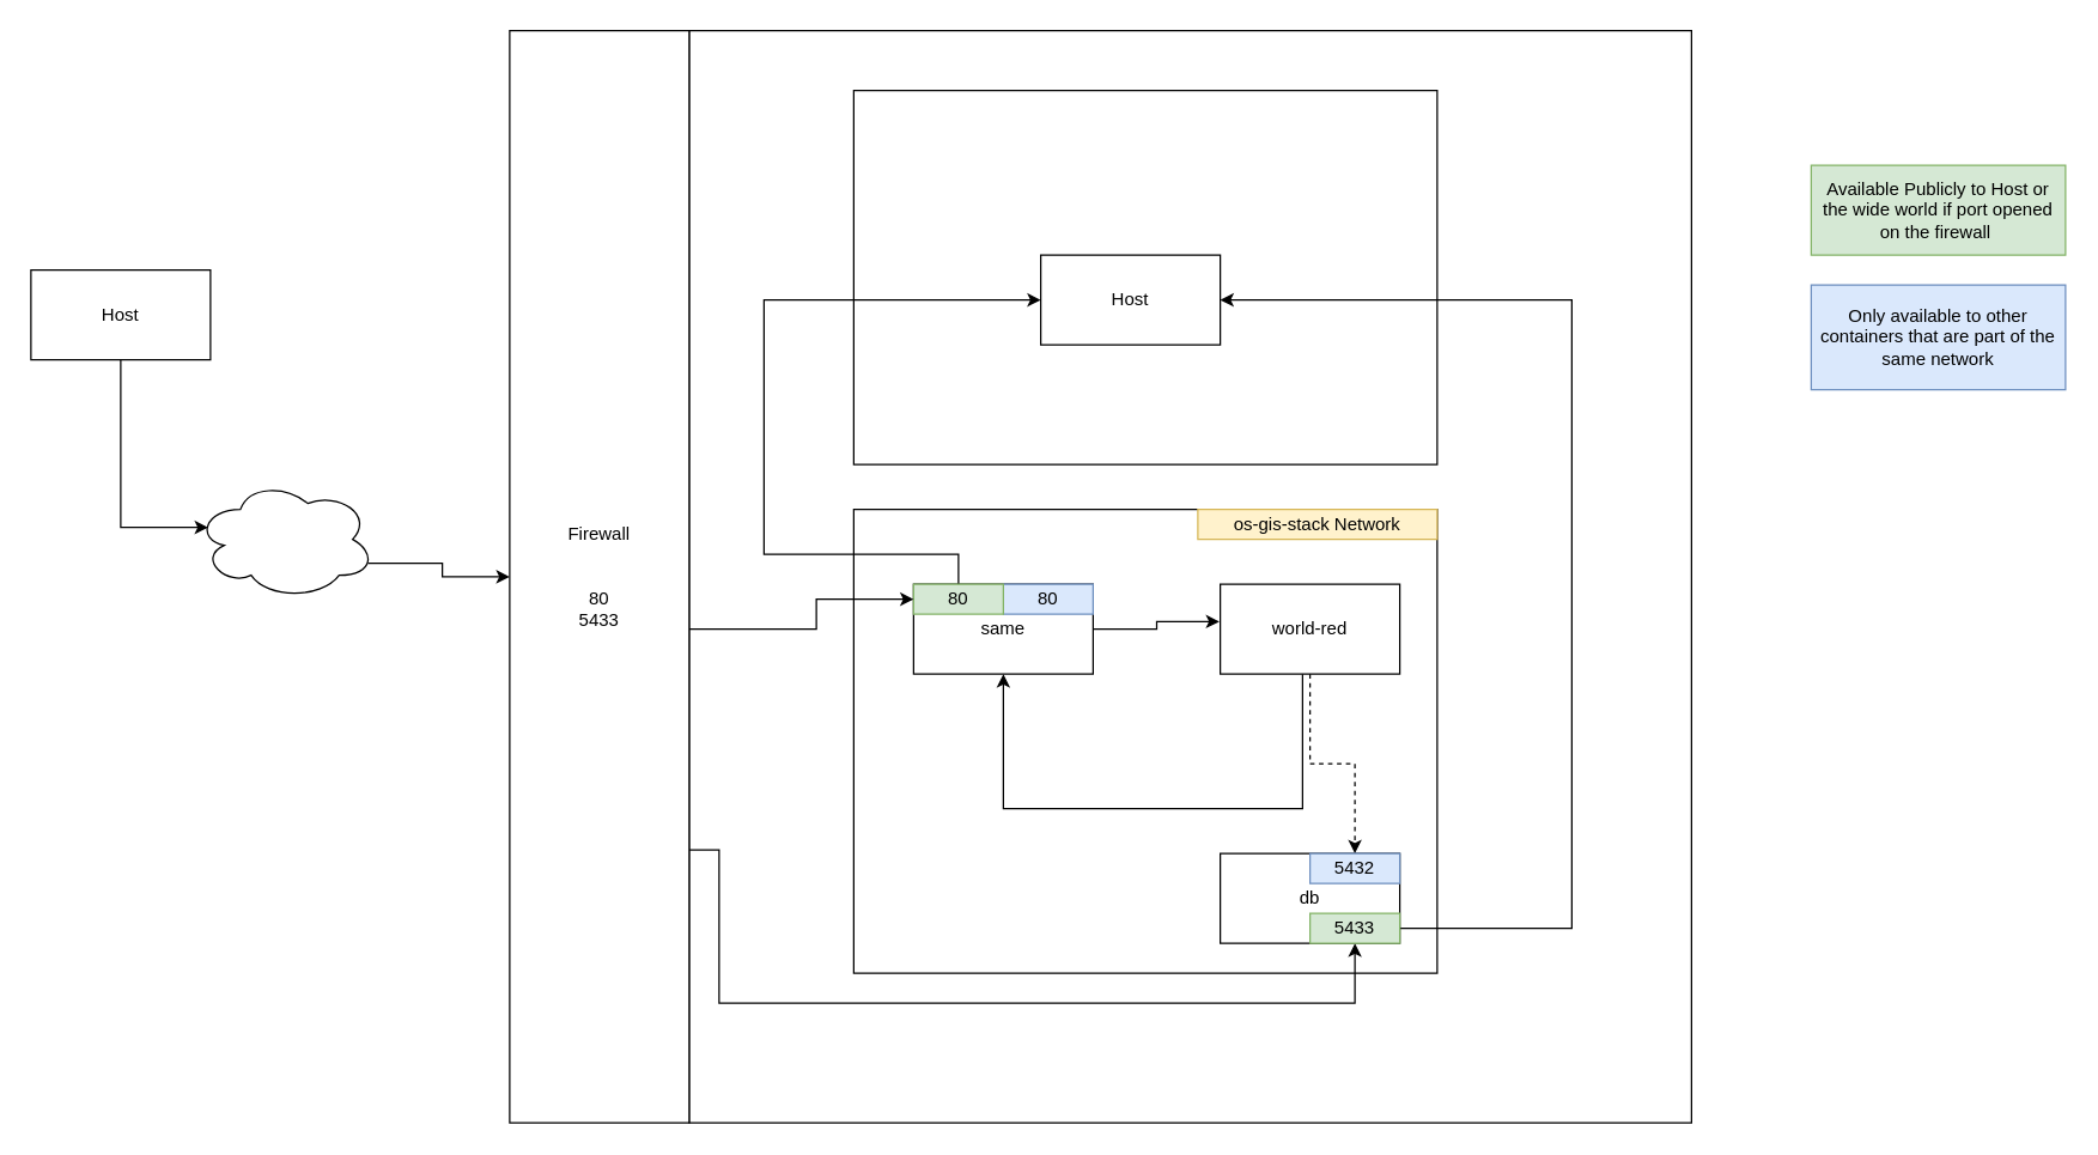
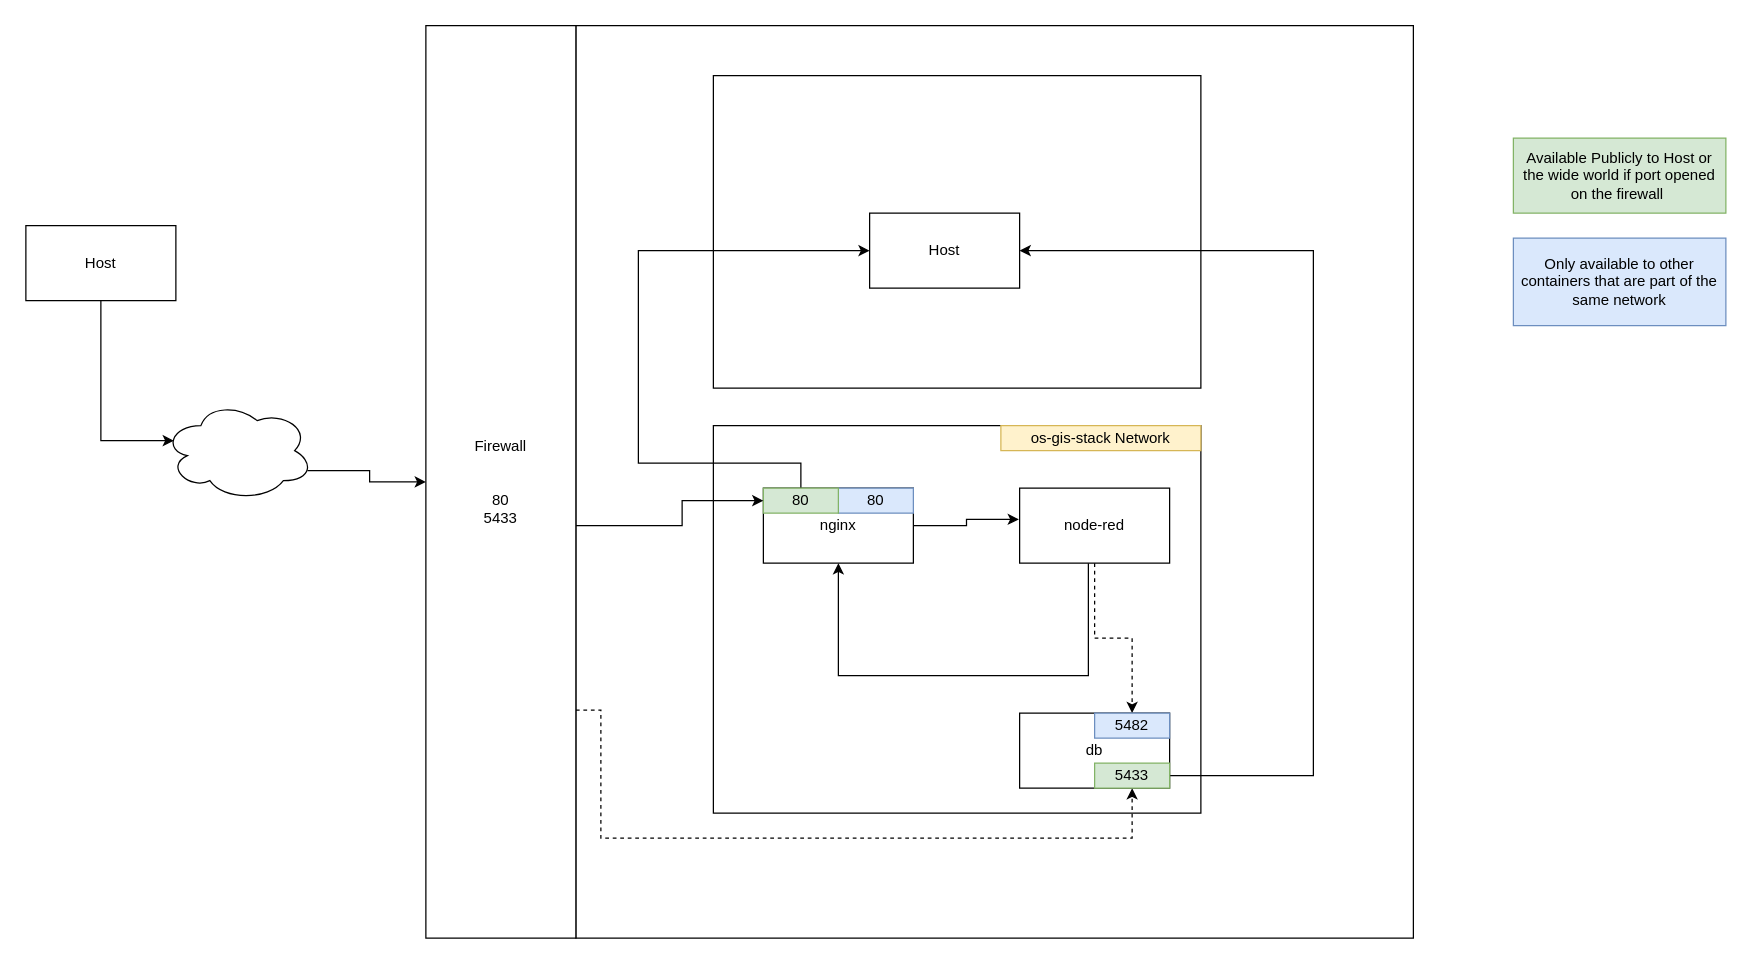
- <mxCell id="6" value="same" style="rounded=0;whiteSpace=wrap;html=1;" vertex="1" parent="1"><mxGeometry x="610" y="390" width="120" height="60" as="geometry" /></mxCell>
+ <mxCell id="6" value="nginx" style="rounded=0;whiteSpace=wrap;html=1;" vertex="1" parent="1"><mxGeometry x="610" y="390" width="120" height="60" as="geometry" /></mxCell>
- <mxCell id="9" value="world-red" style="rounded=0;whiteSpace=wrap;html=1;" vertex="1" parent="1"><mxGeometry x="815" y="390" width="120" height="60" as="geometry" /></mxCell>
+ <mxCell id="9" value="node-red" style="rounded=0;whiteSpace=wrap;html=1;" vertex="1" parent="1"><mxGeometry x="815" y="390" width="120" height="60" as="geometry" /></mxCell>
- <mxCell id="13" value="5432" style="rounded=0;whiteSpace=wrap;html=1;fillColor=#dae8fc;strokeColor=#6c8ebf;" vertex="1" parent="1"><mxGeometry x="875" y="570" width="60" height="20" as="geometry" /></mxCell>
+ <mxCell id="13" value="5482" style="rounded=0;whiteSpace=wrap;html=1;fillColor=#dae8fc;strokeColor=#6c8ebf;" vertex="1" parent="1"><mxGeometry x="875" y="570" width="60" height="20" as="geometry" /></mxCell>
- <mxCell id="18" style="edgeStyle=orthogonalEdgeStyle;rounded=0;orthogonalLoop=1;jettySize=auto;html=1;exitX=1;exitY=0.75;exitDx=0;exitDy=0;entryX=0.5;entryY=1;entryDx=0;entryDy=0;" edge="1" parent="1" source="19" target="25"><mxGeometry relative="1" as="geometry"><Array as="points"><mxPoint x="480" y="670" /><mxPoint x="905" y="670" /></Array></mxGeometry></mxCell>
+ <mxCell id="18" style="edgeStyle=orthogonalEdgeStyle;rounded=0;orthogonalLoop=1;jettySize=auto;html=1;exitX=1;exitY=0.75;exitDx=0;exitDy=0;entryX=0.5;entryY=1;entryDx=0;entryDy=0;dashed=1;" edge="1" parent="1" source="19" target="25"><mxGeometry relative="1" as="geometry"><Array as="points"><mxPoint x="480" y="670" /><mxPoint x="905" y="670" /></Array></mxGeometry></mxCell>
